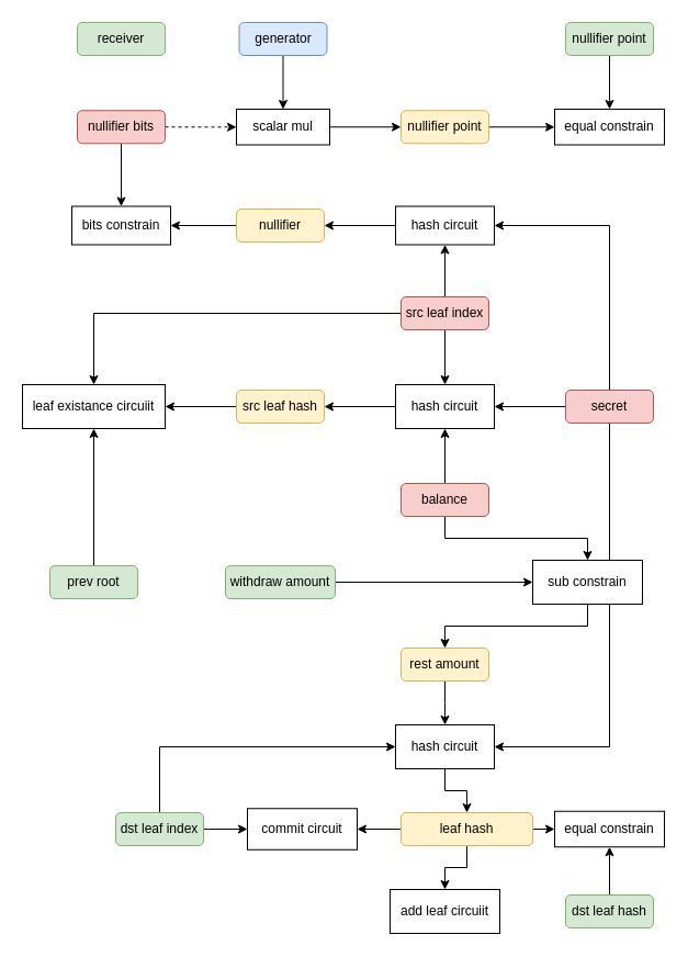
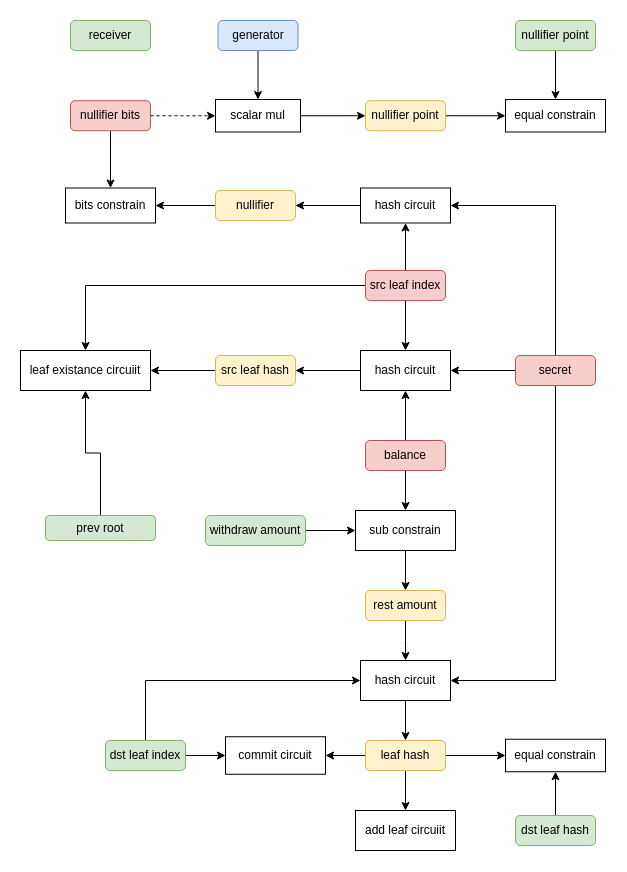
- <mxCell id="42" value="prev root" style="rounded=1;whiteSpace=wrap;html=1;fontFamily=Helvetica;fillColor=#d5e8d4;strokeColor=#82b366;" parent="1" vertex="1"><mxGeometry x="45" y="515" width="80" height="30" as="geometry" /></mxCell>
+ <mxCell id="42" value="prev root" style="rounded=1;whiteSpace=wrap;html=1;fontFamily=Helvetica;fillColor=#d5e8d4;strokeColor=#82b366;" parent="1" vertex="1"><mxGeometry x="45" y="515" width="110" height="25" as="geometry" /></mxCell>
- <mxCell id="24" value="sub constrain" style="rounded=0;whiteSpace=wrap;html=1;" parent="1" vertex="1"><mxGeometry x="485" y="510" width="100" height="40" as="geometry" /></mxCell>
+ <mxCell id="24" value="sub constrain" style="rounded=0;whiteSpace=wrap;html=1;" parent="1" vertex="1"><mxGeometry x="355" y="510" width="100" height="40" as="geometry" /></mxCell>
- <mxCell id="36" value="leaf hash" style="rounded=1;whiteSpace=wrap;html=1;fontFamily=Helvetica;fillColor=#fff2cc;strokeColor=#d6b656;" parent="1" vertex="1"><mxGeometry x="365" y="740" width="120" height="30" as="geometry" /></mxCell>
+ <mxCell id="36" value="leaf hash" style="rounded=1;whiteSpace=wrap;html=1;fontFamily=Helvetica;fillColor=#fff2cc;strokeColor=#d6b656;" parent="1" vertex="1"><mxGeometry x="365" y="740" width="80" height="30" as="geometry" /></mxCell>
